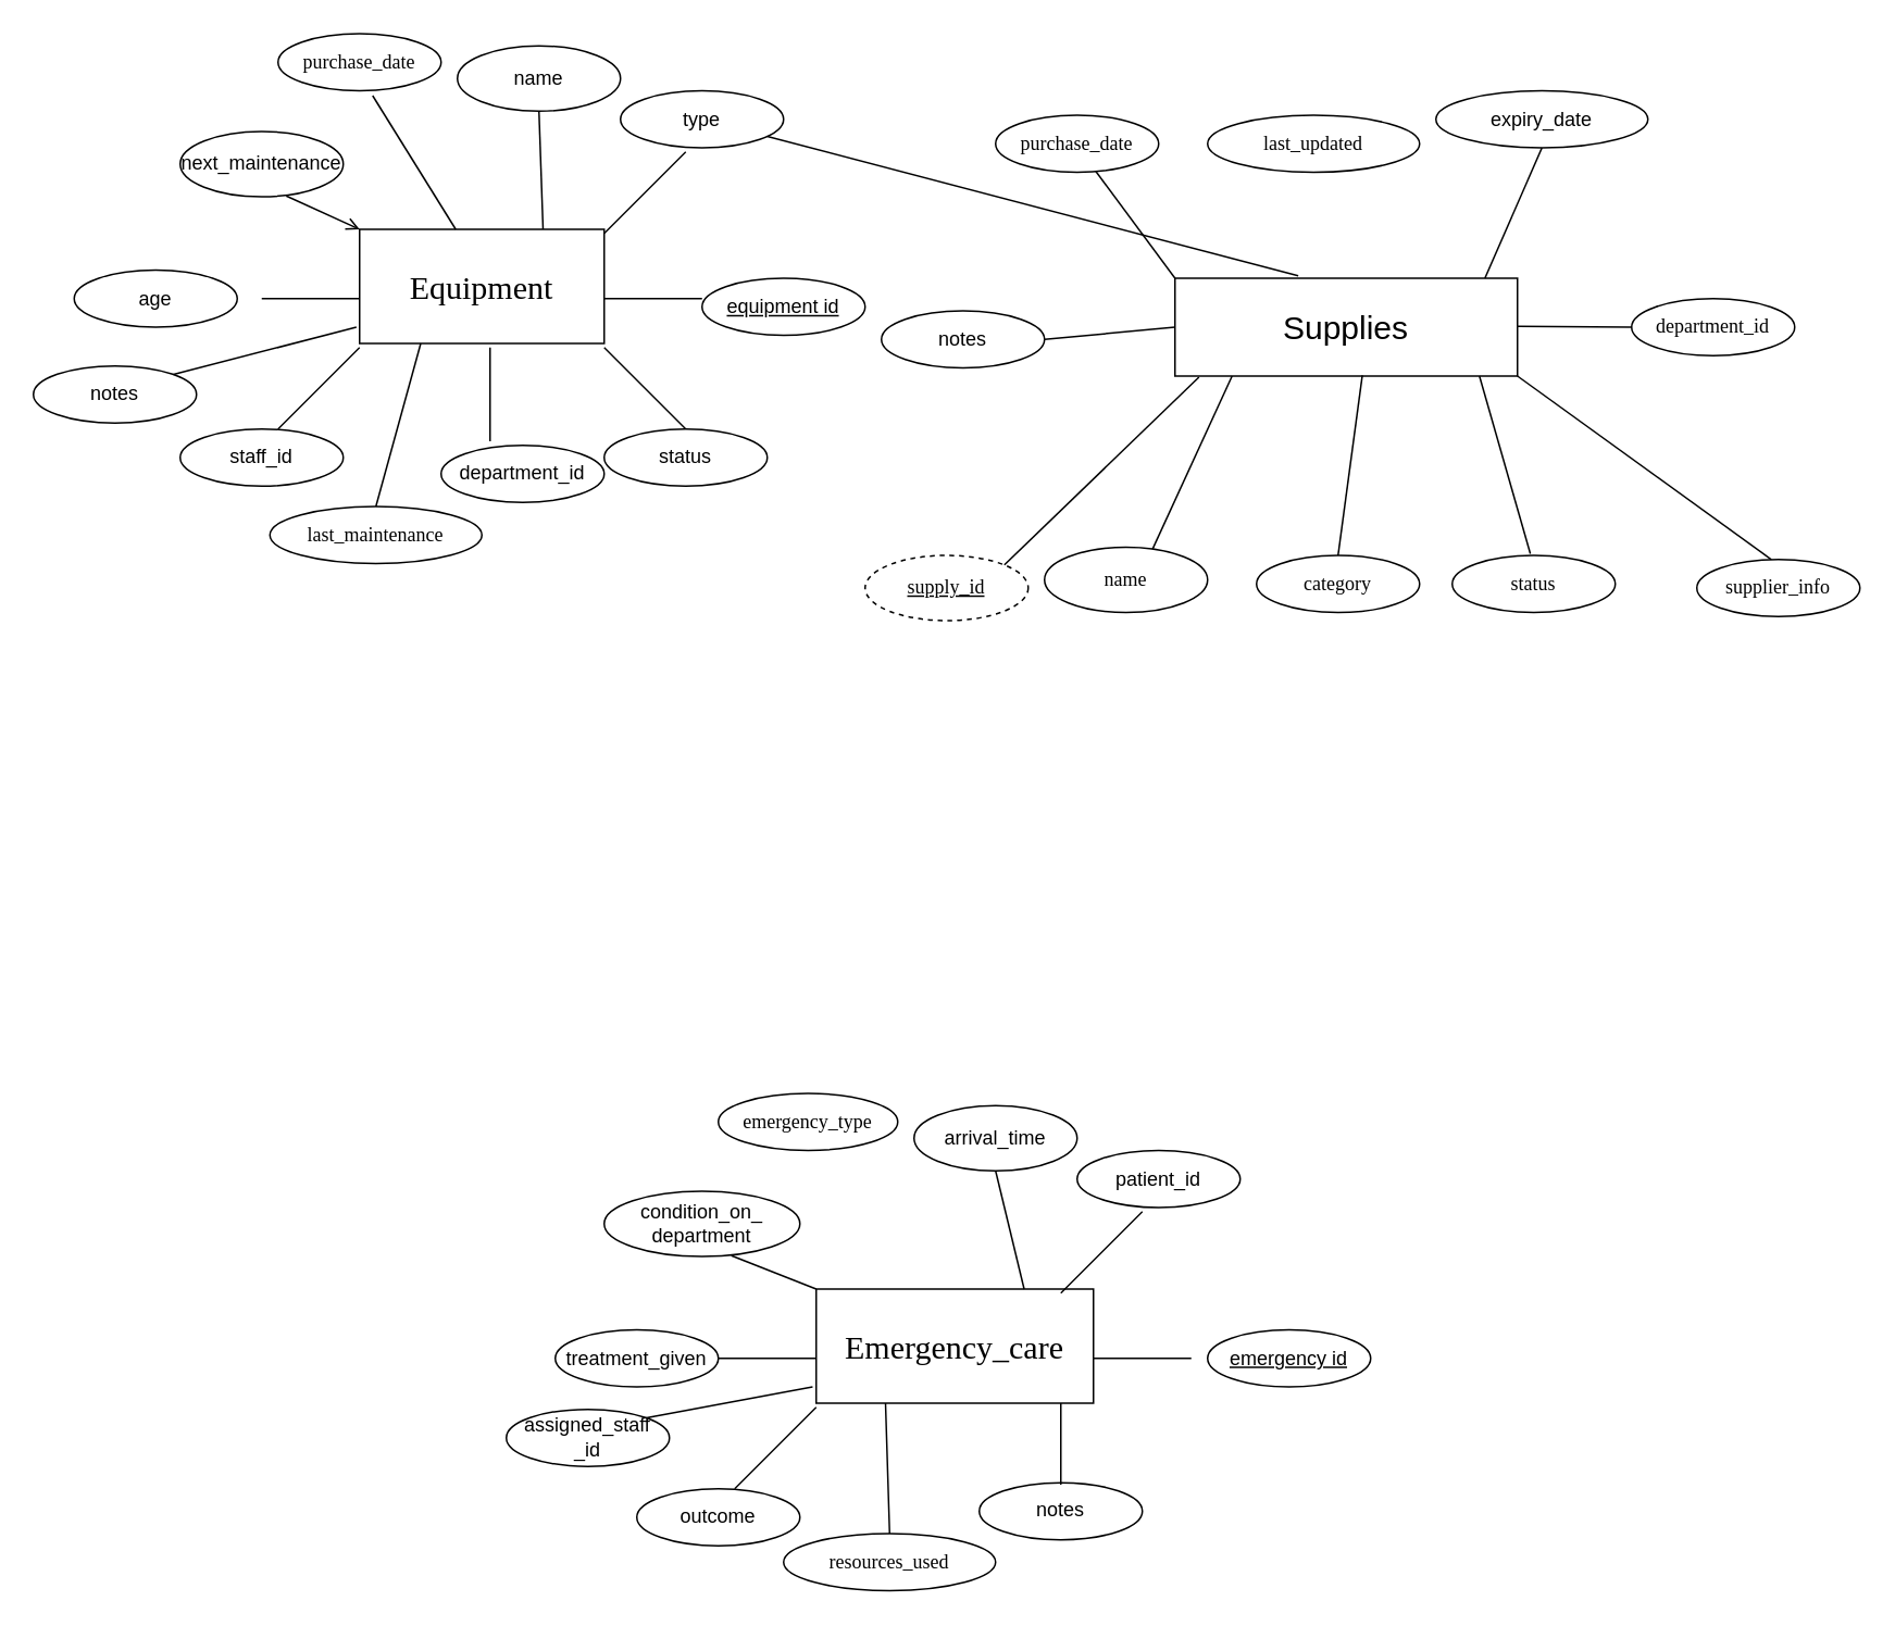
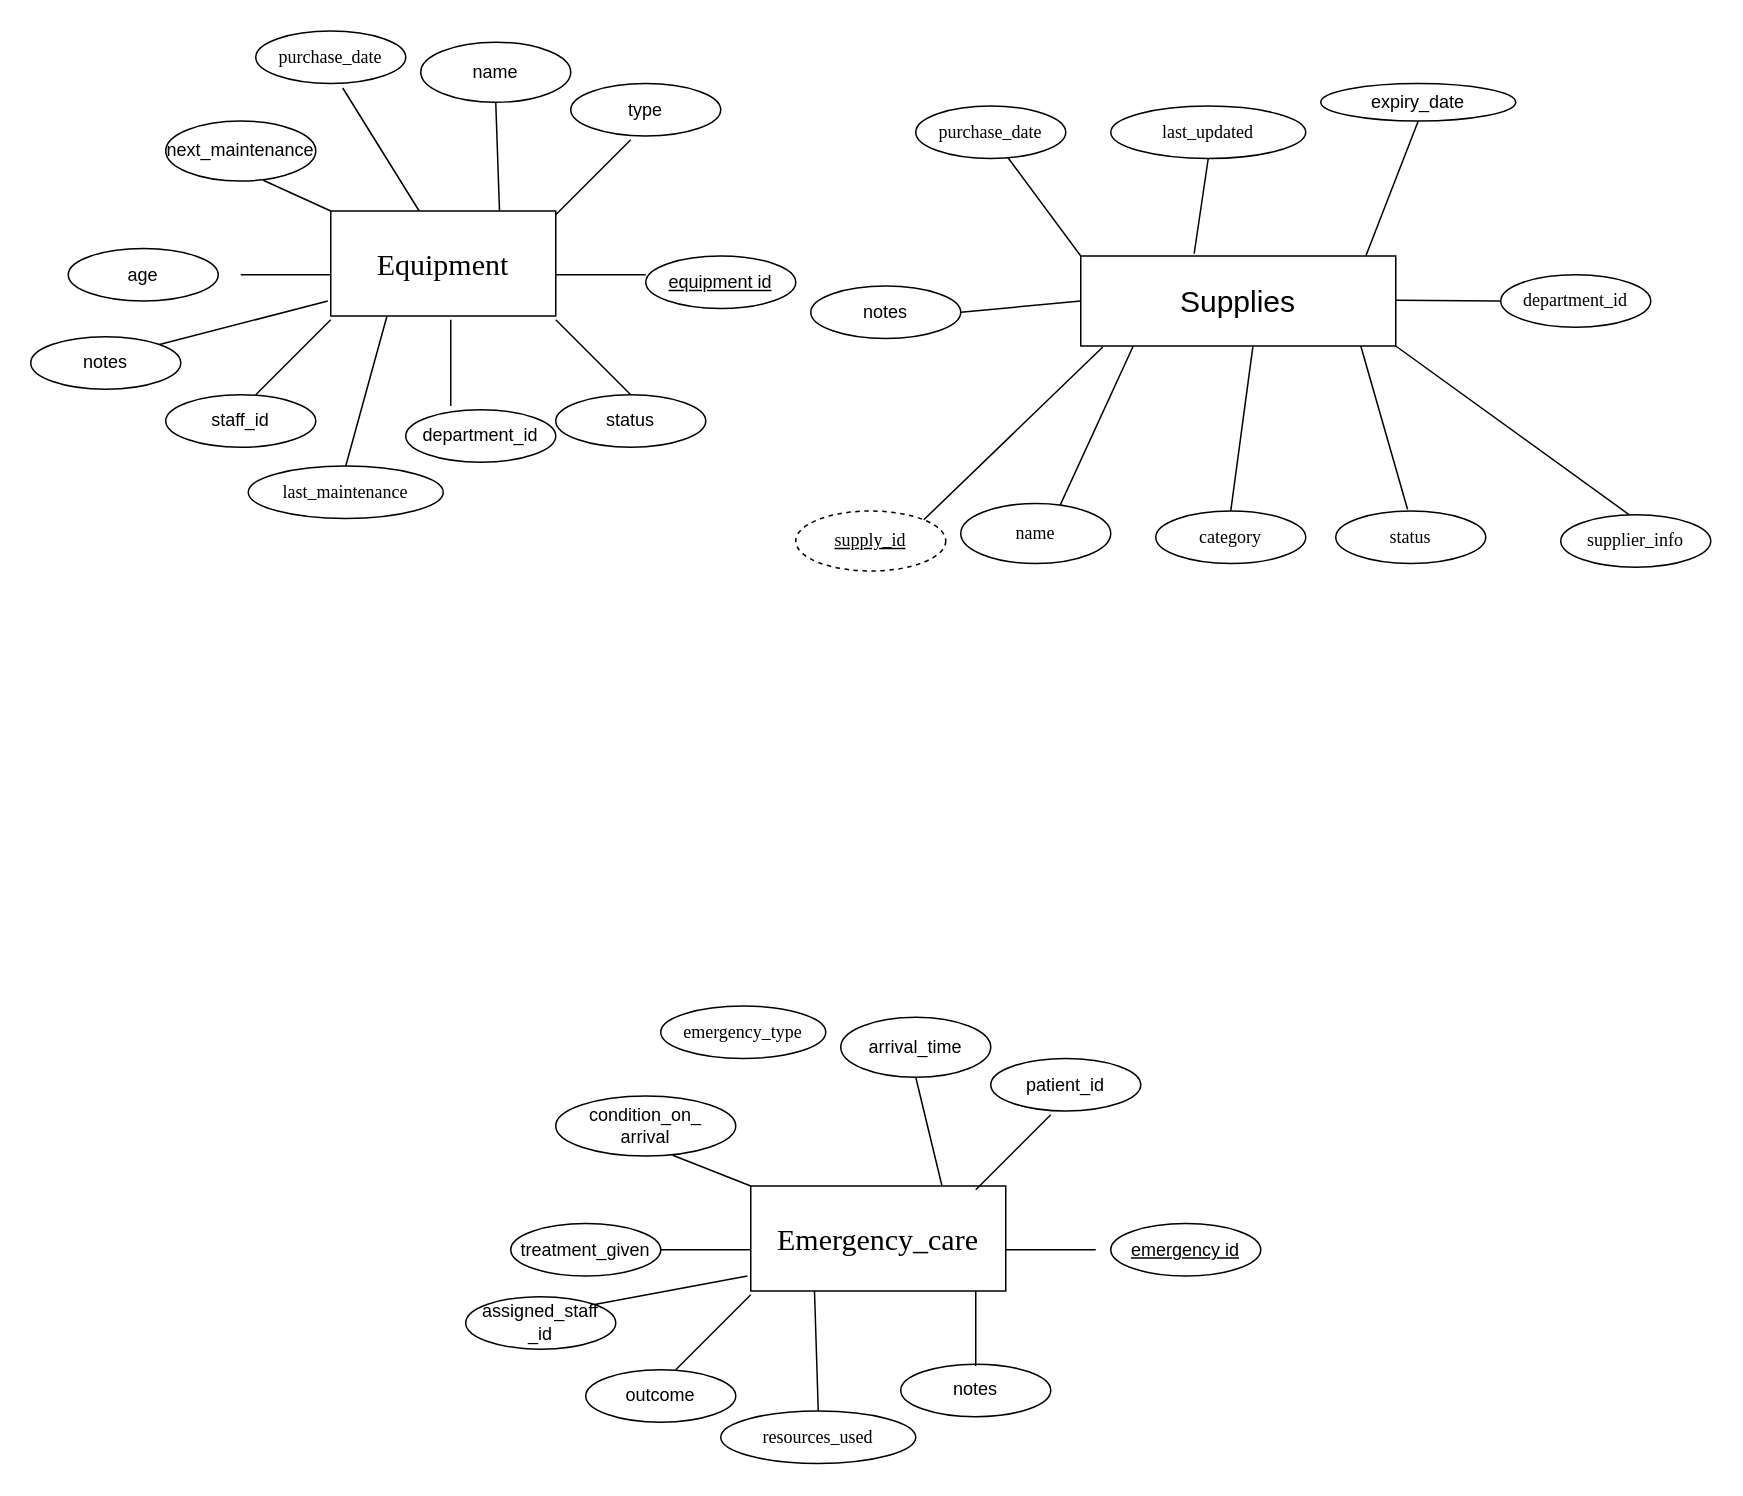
- <mxCell id="32" value="expiry_date" style="ellipse;whiteSpace=wrap;html=1;align=center;" vertex="1" parent="1"><mxGeometry x="880" y="55" width="130" height="35" as="geometry" /></mxCell>
+ <mxCell id="32" value="expiry_date" style="ellipse;whiteSpace=wrap;html=1;align=center;" vertex="1" parent="1"><mxGeometry x="880" y="55" width="130" height="25" as="geometry" /></mxCell>
- <mxCell id="37" value="" style="endArrow=none;html=1;rounded=0;exitX=0.36;exitY=-0.025;exitDx=0;exitDy=0;exitPerimeter=0;" edge="1" parent="1" source="17" target="12"><mxGeometry relative="1" as="geometry"><mxPoint x="1134" y="238" as="sourcePoint" /><mxPoint x="1120" y="150" as="targetPoint" /></mxGeometry></mxCell>
+ <mxCell id="37" value="" style="endArrow=none;html=1;rounded=0;exitX=0.36;exitY=-0.025;exitDx=0;exitDy=0;exitPerimeter=0;entryX=0.5;entryY=1;entryDx=0;entryDy=0;" edge="1" parent="1" source="17" target="31"><mxGeometry relative="1" as="geometry"><mxPoint x="1134" y="238" as="sourcePoint" /><mxPoint x="1120" y="150" as="targetPoint" /></mxGeometry></mxCell>
- <mxCell id="43" value="" style="endArrow=open;html=1;rounded=0;entryX=0;entryY=0;entryDx=0;entryDy=0;exitX=0.65;exitY=0.988;exitDx=0;exitDy=0;exitPerimeter=0;" edge="1" parent="1" source="41" target="3"><mxGeometry relative="1" as="geometry"><mxPoint x="80" y="230" as="sourcePoint" /><mxPoint x="240" y="230" as="targetPoint" /></mxGeometry></mxCell>
+ <mxCell id="43" value="" style="endArrow=none;html=1;rounded=0;entryX=0;entryY=0;entryDx=0;entryDy=0;exitX=0.65;exitY=0.988;exitDx=0;exitDy=0;exitPerimeter=0;" edge="1" parent="1" source="41" target="3"><mxGeometry relative="1" as="geometry"><mxPoint x="80" y="230" as="sourcePoint" /><mxPoint x="240" y="230" as="targetPoint" /></mxGeometry></mxCell>
- <mxCell id="62" value="&lt;div&gt;condition_on_&lt;/div&gt;&lt;div&gt;department&lt;/div&gt;" style="ellipse;whiteSpace=wrap;html=1;align=center;" vertex="1" parent="1"><mxGeometry x="370" y="730" width="120" height="40" as="geometry" /></mxCell>
+ <mxCell id="62" value="&lt;div&gt;condition_on_&lt;/div&gt;&lt;div&gt;arrival&lt;/div&gt;" style="ellipse;whiteSpace=wrap;html=1;align=center;" vertex="1" parent="1"><mxGeometry x="370" y="730" width="120" height="40" as="geometry" /></mxCell>
